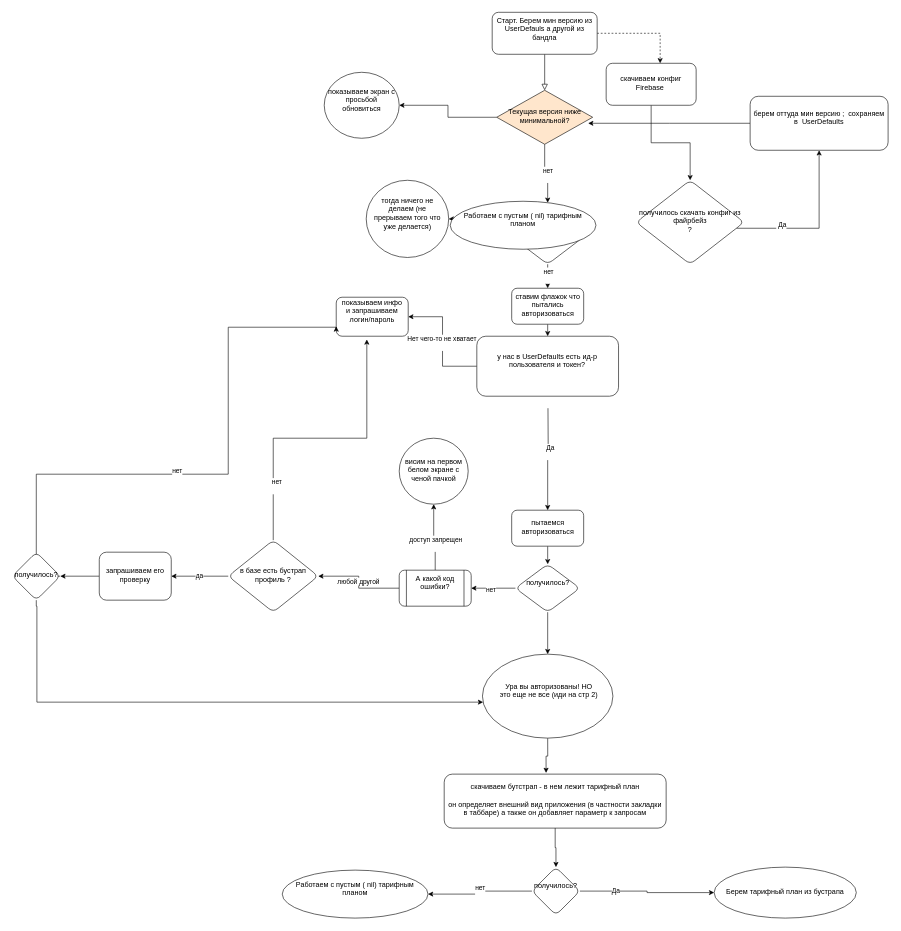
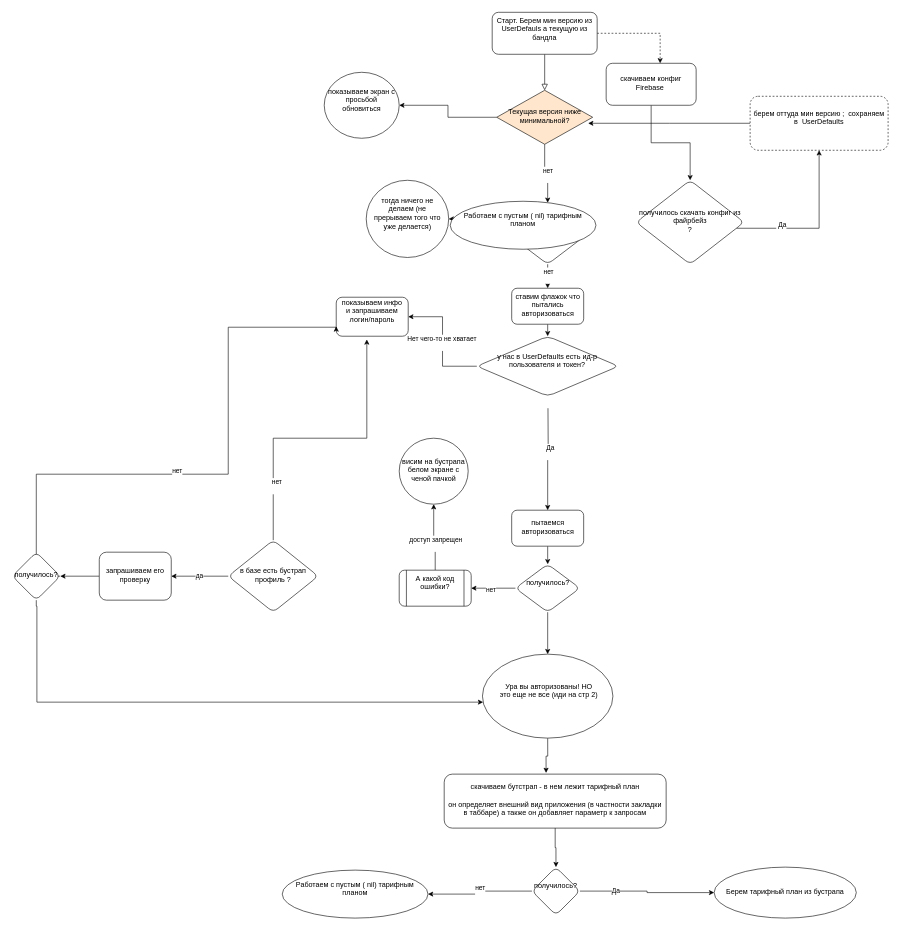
- <mxCell id="4" value="&lt;div&gt;Старт. Берем мин версию из UserDefauls а другой из бандла&lt;/div&gt;&lt;div&gt;&lt;br&gt;&lt;/div&gt;" style="rounded=1;whiteSpace=wrap;html=1;fontSize=12;glass=0;strokeWidth=1;shadow=0;movable=1;resizable=1;rotatable=1;deletable=1;editable=1;locked=0;connectable=1;" parent="1" vertex="1"><mxGeometry x="820" y="20" width="175" height="70" as="geometry" /></mxCell>
+ <mxCell id="4" value="&lt;div&gt;Старт. Берем мин версию из UserDefauls а текущую из бандла&lt;/div&gt;&lt;div&gt;&lt;br&gt;&lt;/div&gt;" style="rounded=1;whiteSpace=wrap;html=1;fontSize=12;glass=0;strokeWidth=1;shadow=0;movable=1;resizable=1;rotatable=1;deletable=1;editable=1;locked=0;connectable=1;" parent="1" vertex="1"><mxGeometry x="820" y="20" width="175" height="70" as="geometry" /></mxCell>
- <mxCell id="15" value="&lt;div&gt;берем оттуда мин вeрсию ;&amp;nbsp; cохраняем в&amp;nbsp; UserDefaults &lt;br&gt;&lt;/div&gt;&lt;div&gt;&lt;br&gt;&lt;/div&gt;" style="rounded=1;whiteSpace=wrap;html=1;shadow=0;strokeWidth=1;spacing=6;spacingTop=-4;" parent="1" vertex="1"><mxGeometry x="1250" y="160" width="230" height="90" as="geometry" /></mxCell>
+ <mxCell id="15" value="&lt;div&gt;берем оттуда мин вeрсию ;&amp;nbsp; cохраняем в&amp;nbsp; UserDefaults &lt;br&gt;&lt;/div&gt;&lt;div&gt;&lt;br&gt;&lt;/div&gt;" style="rounded=1;whiteSpace=wrap;html=1;shadow=0;strokeWidth=1;spacing=6;spacingTop=-4;dashed=1;" parent="1" vertex="1"><mxGeometry x="1250" y="160" width="230" height="90" as="geometry" /></mxCell>
- <mxCell id="28" value="&lt;div&gt;у нас в UserDefaults есть ид-р пользователя и токен?&lt;/div&gt;&lt;div&gt;&lt;br&gt;&lt;/div&gt;" style="whiteSpace=wrap;html=1;shadow=0;strokeWidth=1;spacing=6;spacingTop=-4;rounded=1;" parent="1" vertex="1"><mxGeometry x="794.38" y="560" width="236.25" height="100" as="geometry" /></mxCell>
+ <mxCell id="28" value="&lt;div&gt;у нас в UserDefaults есть ид-р пользователя и токен?&lt;/div&gt;&lt;div&gt;&lt;br&gt;&lt;/div&gt;" style="rhombus;whiteSpace=wrap;html=1;rounded=1;shadow=0;strokeWidth=1;spacing=6;spacingTop=-4;" parent="1" vertex="1"><mxGeometry x="794.38" y="560" width="236.25" height="100" as="geometry" /></mxCell>
- <mxCell id="41" value="висим на первом белом экране с ченой пачкой" style="ellipse;whiteSpace=wrap;html=1;rounded=1;shadow=0;strokeWidth=1;spacing=6;spacingTop=-4;" parent="1" vertex="1"><mxGeometry x="665" y="730" width="115" height="110.01" as="geometry" /></mxCell>
+ <mxCell id="41" value="висим на бустрапа белом экране с ченой пачкой" style="ellipse;whiteSpace=wrap;html=1;rounded=1;shadow=0;strokeWidth=1;spacing=6;spacingTop=-4;" parent="1" vertex="1"><mxGeometry x="665" y="730" width="115" height="110.01" as="geometry" /></mxCell>
- <mxCell id="38" value="" style="edgeStyle=orthogonalEdgeStyle;rounded=0;orthogonalLoop=1;jettySize=auto;html=1;" parent="1" source="40" target="46" edge="1"><mxGeometry relative="1" as="geometry" /></mxCell>
- <mxCell id="39" value="любой другой " style="edgeLabel;html=1;align=center;verticalAlign=middle;resizable=0;points=[];" parent="38" vertex="1" connectable="0"><mxGeometry x="0.02" y="1" relative="1" as="geometry"><mxPoint as="offset" /></mxGeometry></mxCell>
